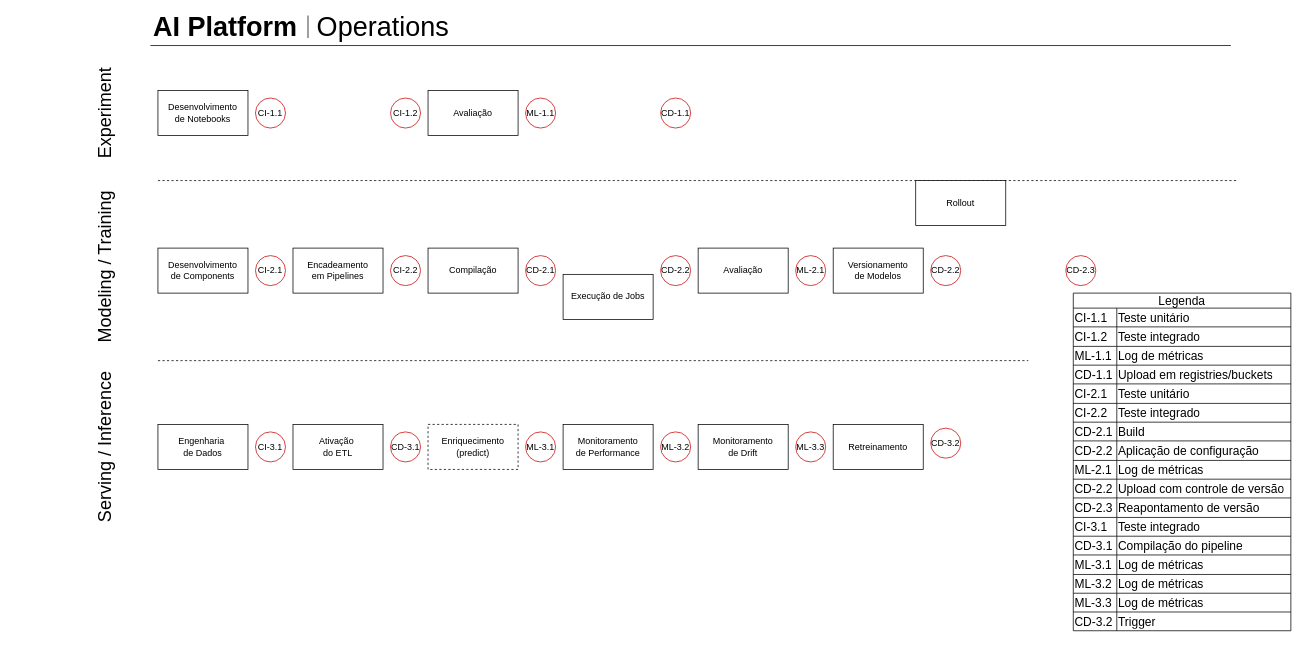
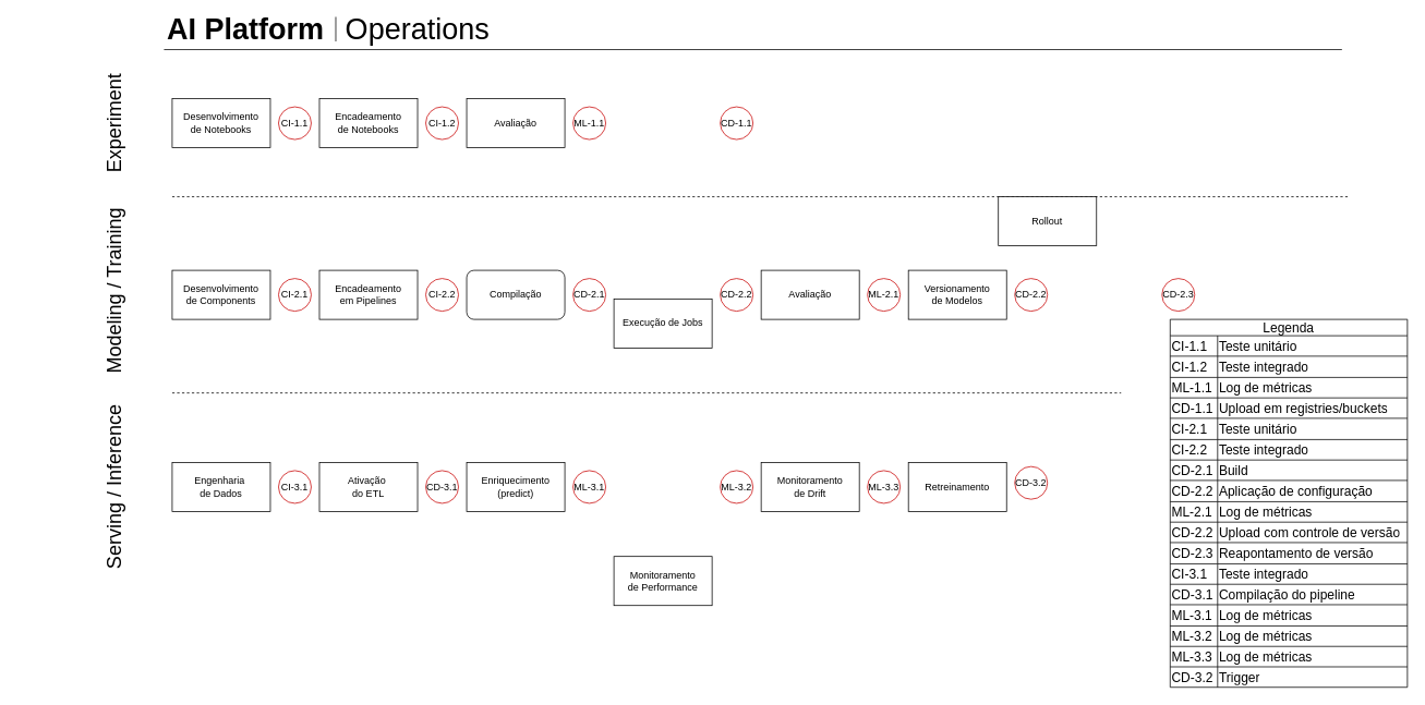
+ <mxCell id="12" value="Encadeamento&lt;div&gt;de Notebooks&lt;/div&gt;" style="rounded=0;whiteSpace=wrap;html=1;" vertex="1" parent="1"><mxGeometry x="390" y="120" width="120" height="60" as="geometry" /></mxCell>
- <mxCell id="16" value="Compilação" style="rounded=0;whiteSpace=wrap;html=1;" vertex="1" parent="1"><mxGeometry x="570" y="330" width="120" height="60" as="geometry" /></mxCell>
+ <mxCell id="16" value="Compilação" style="whiteSpace=wrap;html=1;rounded=1;" vertex="1" parent="1"><mxGeometry x="570" y="330" width="120" height="60" as="geometry" /></mxCell>
- <mxCell id="22" value="Enriquecimento&lt;br&gt;(predict)" style="rounded=0;whiteSpace=wrap;html=1;dashed=1;" vertex="1" parent="1"><mxGeometry x="570" y="565" width="120" height="60" as="geometry" /></mxCell>
+ <mxCell id="22" value="Enriquecimento&lt;br&gt;(predict)" style="rounded=0;whiteSpace=wrap;html=1;" vertex="1" parent="1"><mxGeometry x="570" y="565" width="120" height="60" as="geometry" /></mxCell>
- <mxCell id="23" value="Monitoramento&lt;div&gt;de Performance&lt;/div&gt;" style="rounded=0;whiteSpace=wrap;html=1;" vertex="1" parent="1"><mxGeometry x="750" y="565" width="120" height="60" as="geometry" /></mxCell>
+ <mxCell id="23" value="Monitoramento&lt;div&gt;de Performance&lt;/div&gt;" style="rounded=0;whiteSpace=wrap;html=1;" vertex="1" parent="1"><mxGeometry x="750" y="680" width="120" height="60" as="geometry" /></mxCell>
